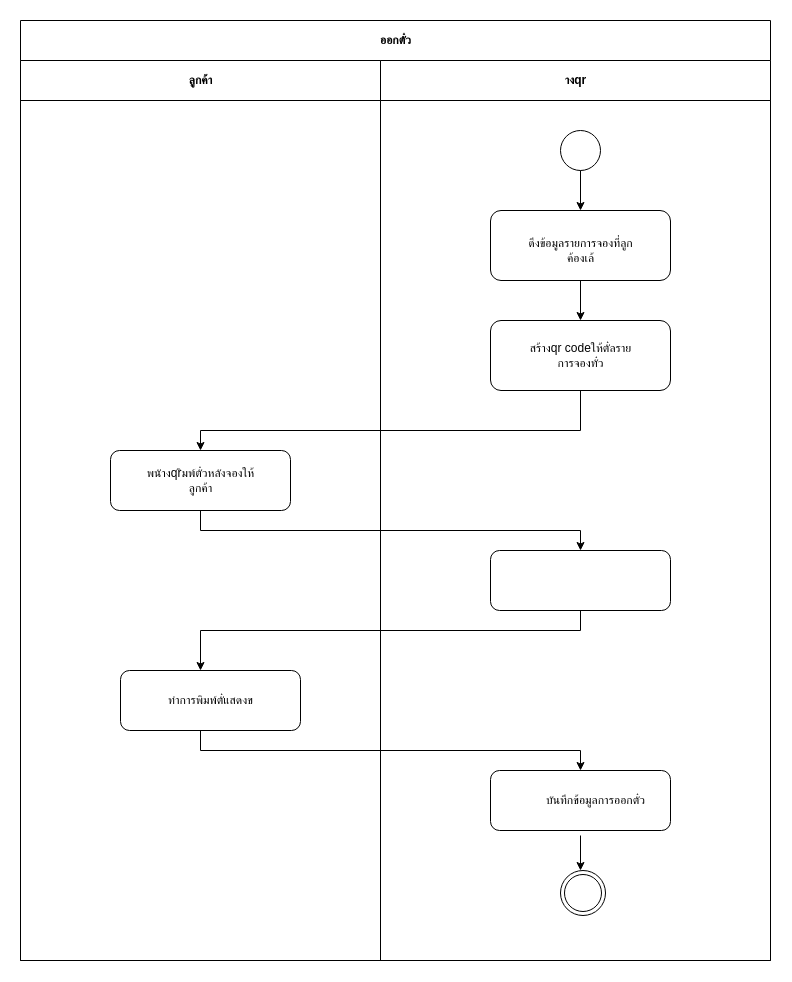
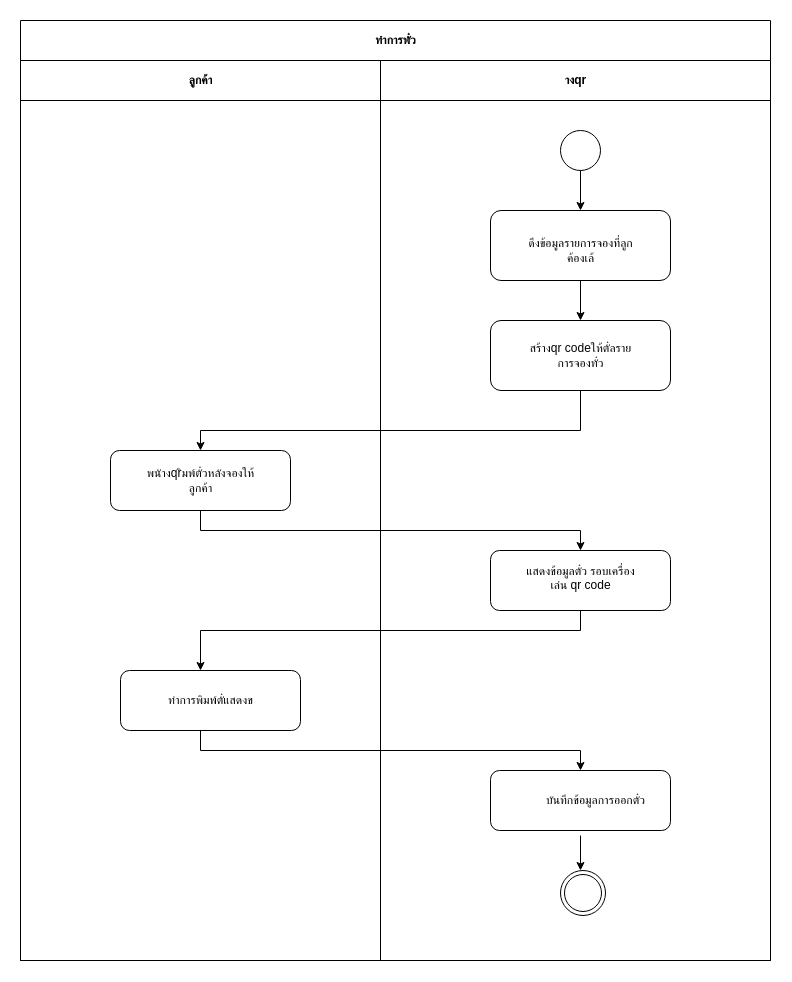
- <mxCell id="2" value="ออกตั๋ว" style="swimlane;html=1;childLayout=stackLayout;startSize=40;rounded=0;shadow=0;comic=0;labelBackgroundColor=none;strokeWidth=1;fontFamily=Verdana;fontSize=12;align=center;" parent="1" vertex="1"><mxGeometry x="20" y="20" width="750" height="940" as="geometry" /></mxCell>
+ <mxCell id="2" value="ทำการพั๋ว" style="swimlane;html=1;childLayout=stackLayout;startSize=40;rounded=0;shadow=0;comic=0;labelBackgroundColor=none;strokeWidth=1;fontFamily=Verdana;fontSize=12;align=center;" parent="1" vertex="1"><mxGeometry x="20" y="20" width="750" height="940" as="geometry" /></mxCell>
+ <mxCell id="18" value="แสดงข้อมูลตั๋ว รอบเครื่องเล่น qr code&lt;div&gt;&lt;br&gt;&lt;/div&gt;" style="text;html=1;align=center;verticalAlign=middle;whiteSpace=wrap;rounded=0;" vertex="1" parent="9"><mxGeometry x="142.5" y="510" width="115" height="30" as="geometry" /></mxCell>
